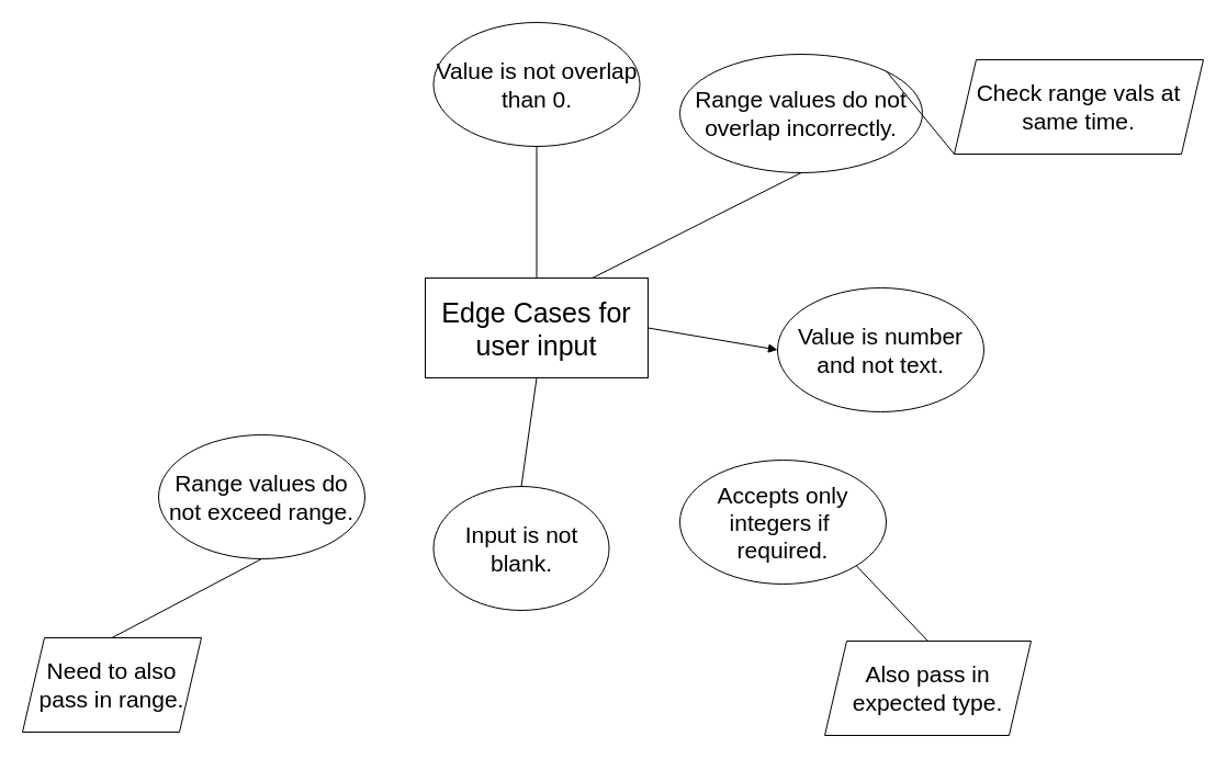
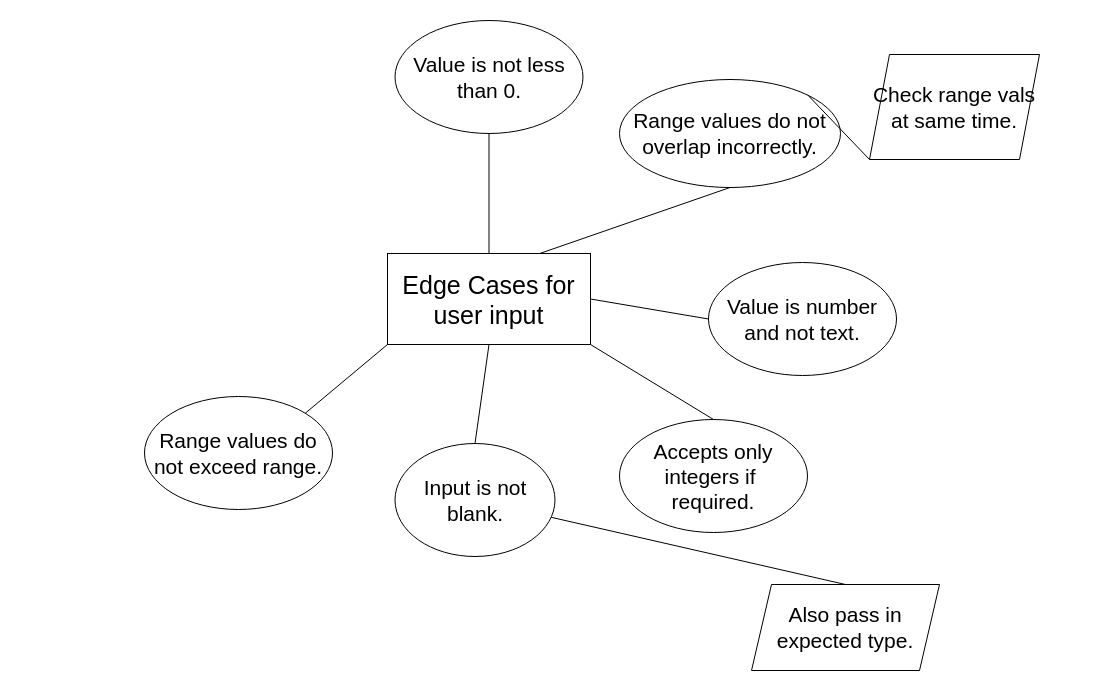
- <mxCell id="3" value="Value is not overlap than 0." style="ellipse;whiteSpace=wrap;html=1;font-size:24px;fontSize=21;" vertex="1" parent="1"><mxGeometry x="394.5" y="20" width="188" height="113" as="geometry" /></mxCell>
+ <mxCell id="3" value="Value is not less than 0." style="ellipse;whiteSpace=wrap;html=1;font-size:24px;fontSize=21;" vertex="1" parent="1"><mxGeometry x="394.5" y="20" width="188" height="113" as="geometry" /></mxCell>
- <mxCell id="19" value="Check range vals at same time." style="shape=parallelogram;perimeter=parallelogramPerimeter;whiteSpace=wrap;html=1;fixedSize=1;fontSize=21;" vertex="1" parent="1"><mxGeometry x="869" y="54" width="227" height="86" as="geometry" /></mxCell>
+ <mxCell id="19" value="Check range vals at same time." style="shape=parallelogram;perimeter=parallelogramPerimeter;whiteSpace=wrap;html=1;fixedSize=1;fontSize=21;" vertex="1" parent="1"><mxGeometry x="869" y="54" width="170" height="105" as="geometry" /></mxCell>
- <mxCell id="5" value="Range values do not overlap incorrectly." style="ellipse;whiteSpace=wrap;html=1;font-size:24px;fontSize=21;" vertex="1" parent="1"><mxGeometry x="619" y="49" width="221" height="108" as="geometry" /></mxCell>
+ <mxCell id="5" value="Range values do not overlap incorrectly." style="ellipse;whiteSpace=wrap;html=1;font-size:24px;fontSize=21;" vertex="1" parent="1"><mxGeometry x="619" y="79" width="221" height="108" as="geometry" /></mxCell>
- <mxCell id="8" value="" style="endArrow=block;html=1;rounded=0;entryX=0;entryY=0.5;entryDx=0;entryDy=0;exitX=1;exitY=0.5;exitDx=0;exitDy=0;" edge="1" parent="1" source="2" target="7"><mxGeometry width="50" height="50" relative="1" as="geometry"><mxPoint x="667" y="433" as="sourcePoint" /><mxPoint x="557" y="241" as="targetPoint" /></mxGeometry></mxCell>
+ <mxCell id="8" value="" style="endArrow=none;html=1;rounded=0;entryX=0;entryY=0.5;entryDx=0;entryDy=0;exitX=1;exitY=0.5;exitDx=0;exitDy=0;" edge="1" parent="1" source="2" target="7"><mxGeometry width="50" height="50" relative="1" as="geometry"><mxPoint x="667" y="433" as="sourcePoint" /><mxPoint x="557" y="241" as="targetPoint" /></mxGeometry></mxCell>
+ <mxCell id="14" value="" style="endArrow=none;html=1;rounded=0;entryX=0;entryY=1;entryDx=0;entryDy=0;exitX=1;exitY=0;exitDx=0;exitDy=0;" edge="1" parent="1" source="13" target="2"><mxGeometry width="50" height="50" relative="1" as="geometry"><mxPoint x="507" y="291" as="sourcePoint" /><mxPoint x="557" y="241" as="targetPoint" /></mxGeometry></mxCell>
+ <mxCell id="10" value="" style="endArrow=none;html=1;rounded=0;entryX=0.5;entryY=0;entryDx=0;entryDy=0;exitX=1;exitY=1;exitDx=0;exitDy=0;" edge="1" parent="1" source="2" target="9"><mxGeometry width="50" height="50" relative="1" as="geometry"><mxPoint x="507" y="291" as="sourcePoint" /><mxPoint x="557" y="241" as="targetPoint" /></mxGeometry></mxCell>
- <mxCell id="16" value="" style="endArrow=none;html=1;rounded=0;entryX=0.5;entryY=1;entryDx=0;entryDy=0;exitX=0.5;exitY=0;exitDx=0;exitDy=0;" edge="1" parent="1" source="15" target="13"><mxGeometry width="50" height="50" relative="1" as="geometry"><mxPoint x="507" y="461" as="sourcePoint" /><mxPoint x="557" y="411" as="targetPoint" /></mxGeometry></mxCell>
- <mxCell id="18" value="" style="endArrow=none;html=1;rounded=0;entryX=1;entryY=1;entryDx=0;entryDy=0;exitX=0.5;exitY=0;exitDx=0;exitDy=0;" edge="1" parent="1" source="17" target="9"><mxGeometry width="50" height="50" relative="1" as="geometry"><mxPoint x="507" y="461" as="sourcePoint" /><mxPoint x="557" y="411" as="targetPoint" /></mxGeometry></mxCell>
+ <mxCell id="18" value="" style="endArrow=none;html=1;rounded=0;exitX=0.5;exitY=0;exitDx=0;exitDy=0;" edge="1" parent="1" source="17" target="11"><mxGeometry width="50" height="50" relative="1" as="geometry"><mxPoint x="507" y="461" as="sourcePoint" /><mxPoint x="557" y="411" as="targetPoint" /></mxGeometry></mxCell>
- <mxCell id="15" value="Need to also pass in range." style="shape=parallelogram;perimeter=parallelogramPerimeter;whiteSpace=wrap;html=1;fixedSize=1;fontSize=21;" vertex="1" parent="1"><mxGeometry x="20" y="581" width="163" height="86" as="geometry" /></mxCell>
